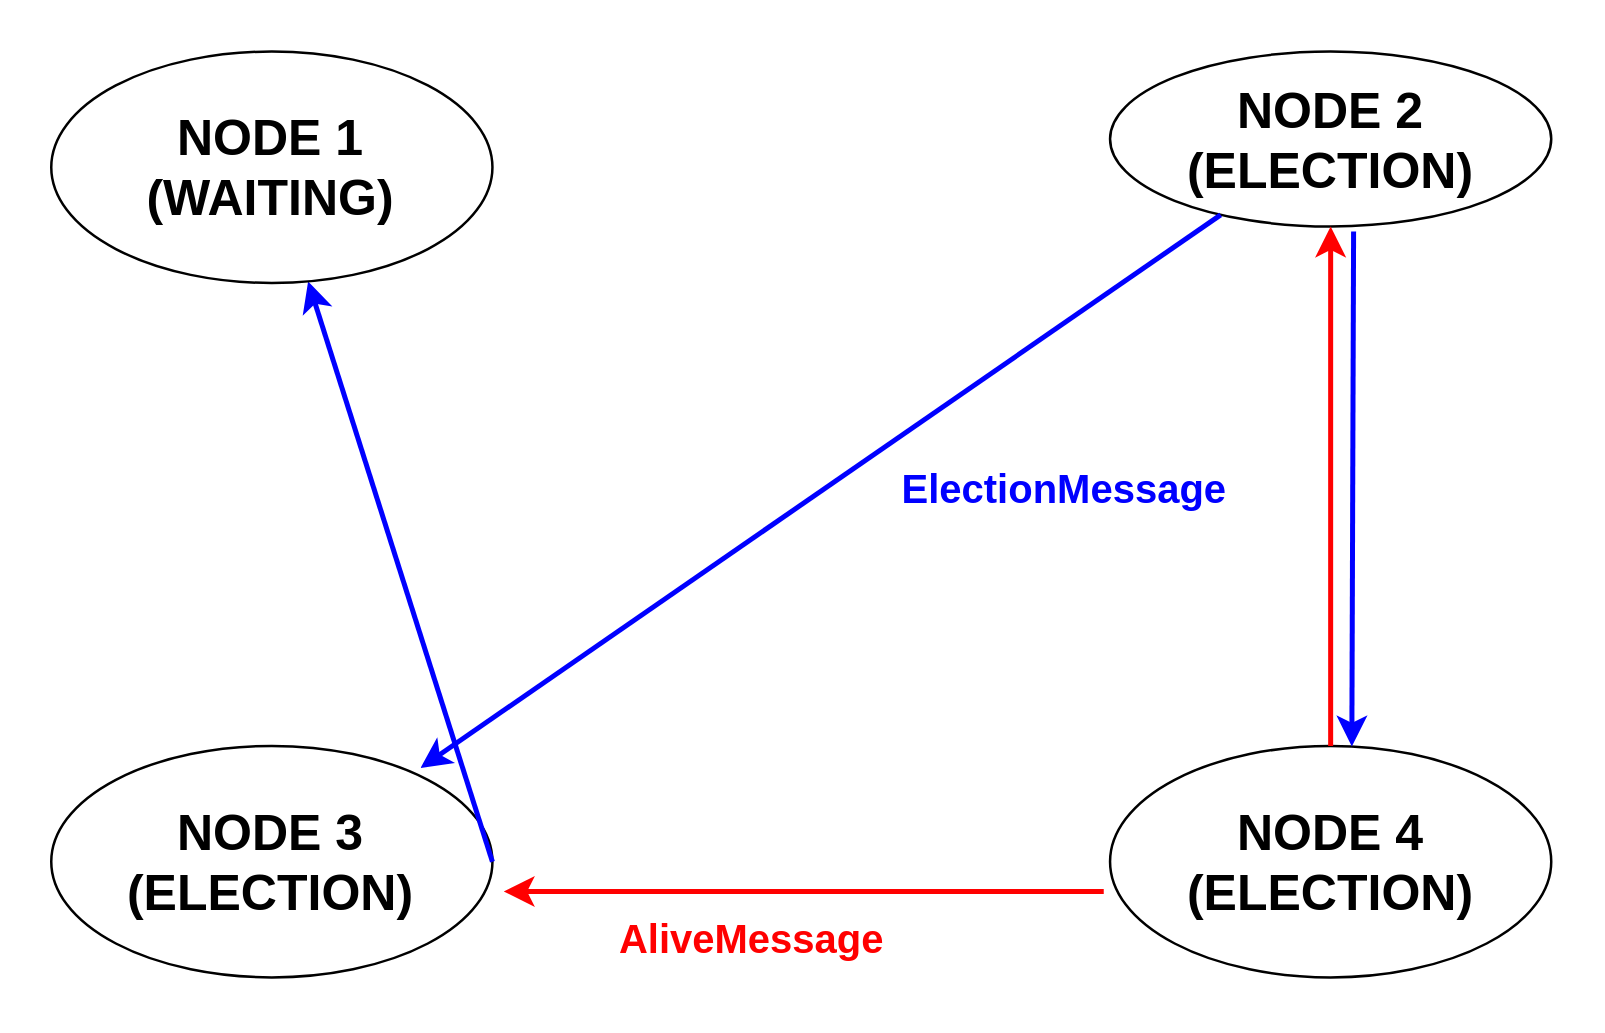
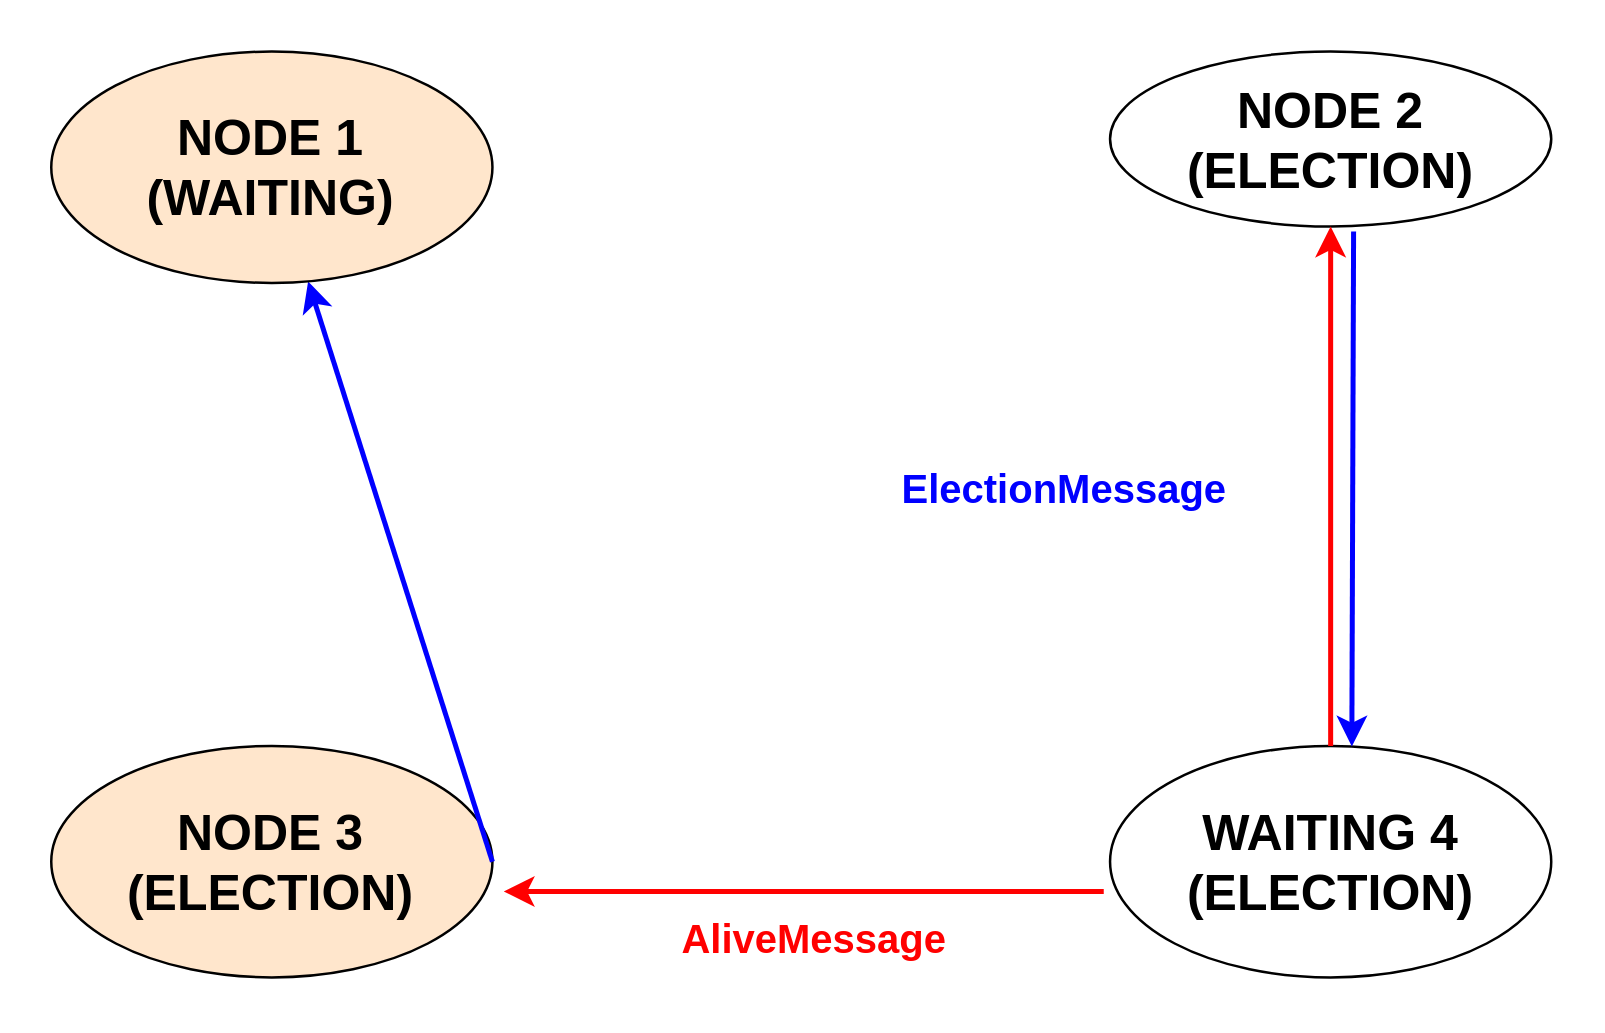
- <mxCell id="10" value="&lt;span style=&quot;font-size: 20px;&quot;&gt;&lt;b&gt;NODE 1&lt;br&gt;(WAITING)&lt;br&gt;&lt;/b&gt;&lt;/span&gt;" style="ellipse;whiteSpace=wrap;html=1;" parent="1" vertex="1"><mxGeometry width="176.471" height="92.593" as="geometry" x="20" y="20" /></mxCell>
+ <mxCell id="10" value="&lt;span style=&quot;font-size: 20px;&quot;&gt;&lt;b&gt;NODE 1&lt;br&gt;(WAITING)&lt;br&gt;&lt;/b&gt;&lt;/span&gt;" style="ellipse;whiteSpace=wrap;html=1;fillColor=#ffe6cc;" parent="1" vertex="1"><mxGeometry width="176.471" height="92.593" as="geometry" x="20" y="20" /></mxCell>
- <mxCell id="8" value="" style="endArrow=classic;html=1;rounded=0;strokeColor=#0000FF;strokeWidth=2;startArrow=none;entryX=0.837;entryY=0.095;entryDx=0;entryDy=0;entryPerimeter=0;" edge="1" parent="1" source="2" target="3"><mxGeometry width="50" height="50" relative="1" as="geometry"><mxPoint x="180" y="110" as="sourcePoint" /><mxPoint x="450" y="300" as="targetPoint" /></mxGeometry></mxCell>
- <mxCell id="3" value="&lt;b style=&quot;border-color: var(--border-color);&quot;&gt;&lt;font style=&quot;border-color: var(--border-color); font-size: 20px;&quot;&gt;NODE 3&lt;br style=&quot;border-color: var(--border-color);&quot;&gt;(ELECTION)&lt;/font&gt;&lt;/b&gt;" style="ellipse;whiteSpace=wrap;html=1;" parent="1" vertex="1"><mxGeometry y="297.778" width="176.471" height="92.593" as="geometry" x="20" /></mxCell>
+ <mxCell id="3" value="&lt;b style=&quot;border-color: var(--border-color);&quot;&gt;&lt;font style=&quot;border-color: var(--border-color); font-size: 20px;&quot;&gt;NODE 3&lt;br style=&quot;border-color: var(--border-color);&quot;&gt;(ELECTION)&lt;/font&gt;&lt;/b&gt;" style="ellipse;whiteSpace=wrap;html=1;fillColor=#ffe6cc;" parent="1" vertex="1"><mxGeometry y="297.778" width="176.471" height="92.593" as="geometry" x="20" /></mxCell>
- <mxCell id="4" value="&lt;b style=&quot;border-color: var(--border-color);&quot;&gt;&lt;font style=&quot;border-color: var(--border-color); font-size: 20px;&quot;&gt;NODE 4&lt;br style=&quot;border-color: var(--border-color);&quot;&gt;(ELECTION)&lt;/font&gt;&lt;/b&gt;" style="ellipse;whiteSpace=wrap;html=1;" parent="1" vertex="1"><mxGeometry x="443.529" y="297.778" width="176.471" height="92.593" as="geometry" /></mxCell>
+ <mxCell id="4" value="&lt;b style=&quot;border-color: var(--border-color);&quot;&gt;&lt;font style=&quot;border-color: var(--border-color); font-size: 20px;&quot;&gt;WAITING 4&lt;br style=&quot;border-color: var(--border-color);&quot;&gt;(ELECTION)&lt;/font&gt;&lt;/b&gt;" style="ellipse;whiteSpace=wrap;html=1;" parent="1" vertex="1"><mxGeometry x="443.529" y="297.778" width="176.471" height="92.593" as="geometry" /></mxCell>
- <mxCell id="12" value="&lt;span style=&quot;font-size: 16px;&quot;&gt;&lt;b style=&quot;&quot;&gt;&lt;font color=&quot;#ff0000&quot;&gt;AliveMessage&lt;/font&gt;&lt;/b&gt;&lt;/span&gt;" style="text;html=1;align=center;verticalAlign=middle;resizable=0;points=[];autosize=1;strokeColor=none;fillColor=none;" vertex="1" parent="1"><mxGeometry x="235" y="360" width="130" height="30" as="geometry" /></mxCell>
+ <mxCell id="12" value="&lt;span style=&quot;font-size: 16px;&quot;&gt;&lt;b style=&quot;&quot;&gt;&lt;font color=&quot;#ff0000&quot;&gt;AliveMessage&lt;/font&gt;&lt;/b&gt;&lt;/span&gt;" style="text;html=1;align=center;verticalAlign=middle;resizable=0;points=[];autosize=1;strokeColor=none;fillColor=none;" vertex="1" parent="1"><mxGeometry x="260" y="360" width="130" height="30" as="geometry" /></mxCell>
